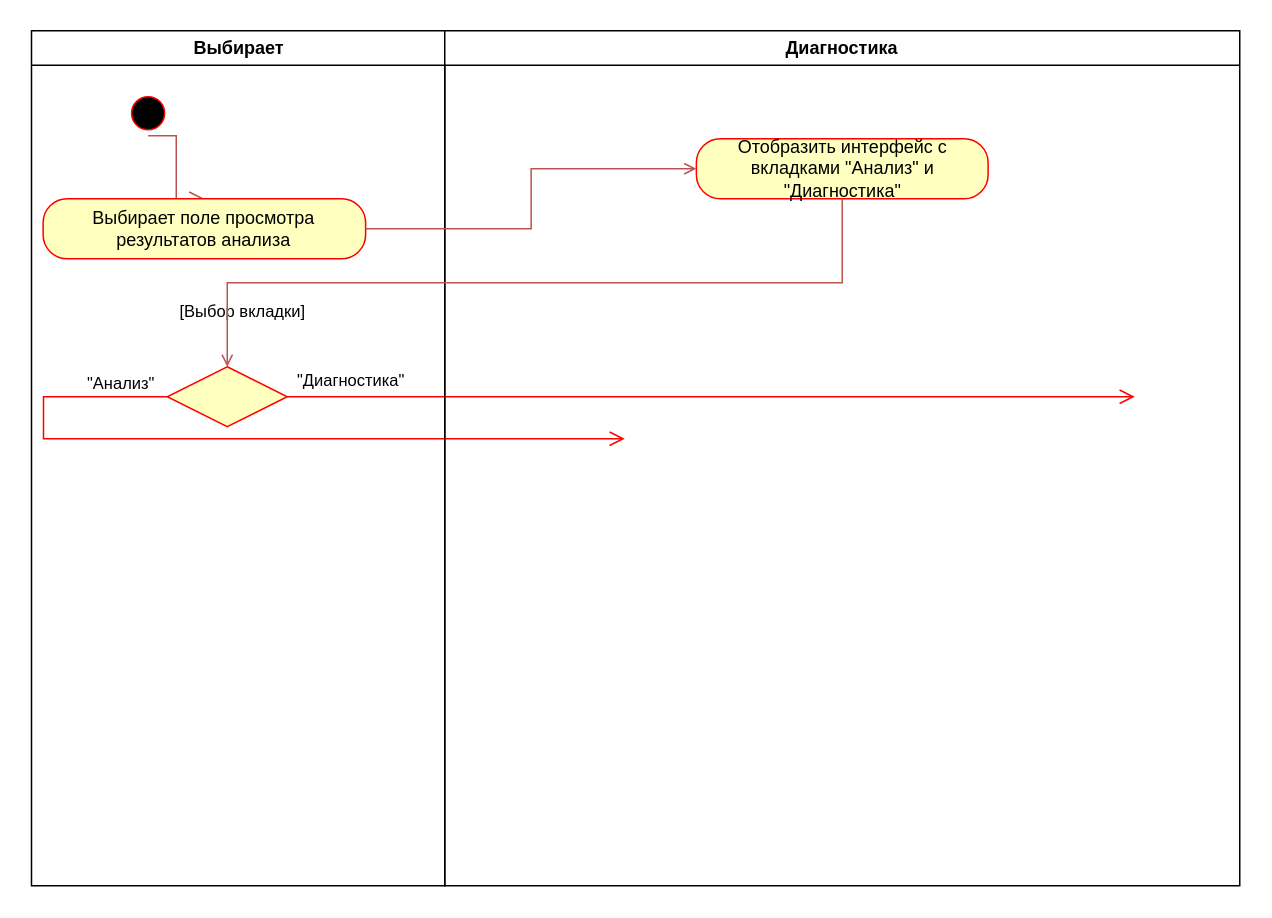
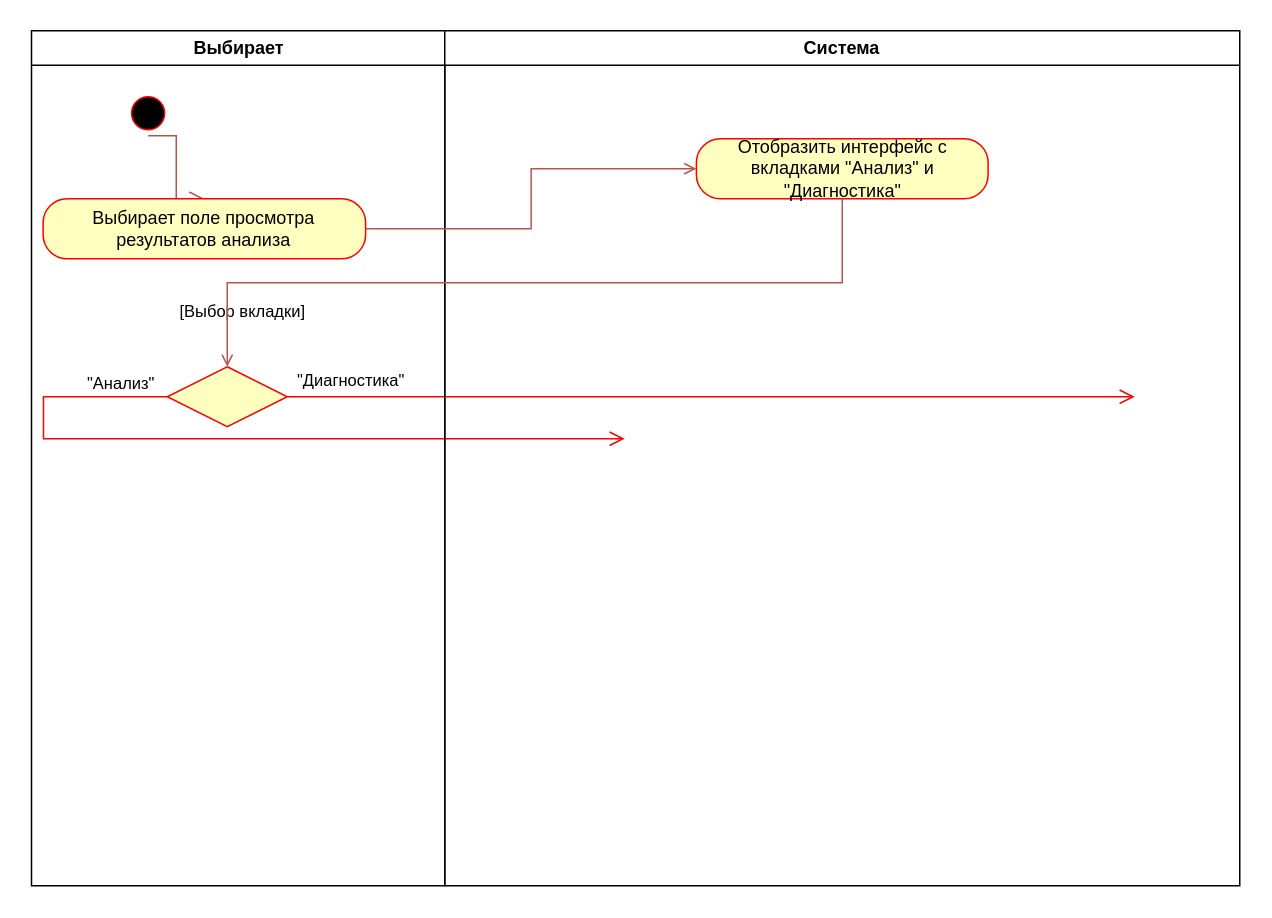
- <mxCell id="10" value="Диагностика" style="swimlane;whiteSpace=wrap" parent="1" vertex="1"><mxGeometry x="296" y="20" width="530" height="570" as="geometry" /></mxCell>
+ <mxCell id="10" value="Система" style="swimlane;whiteSpace=wrap" parent="1" vertex="1"><mxGeometry x="296" y="20" width="530" height="570" as="geometry" /></mxCell>
